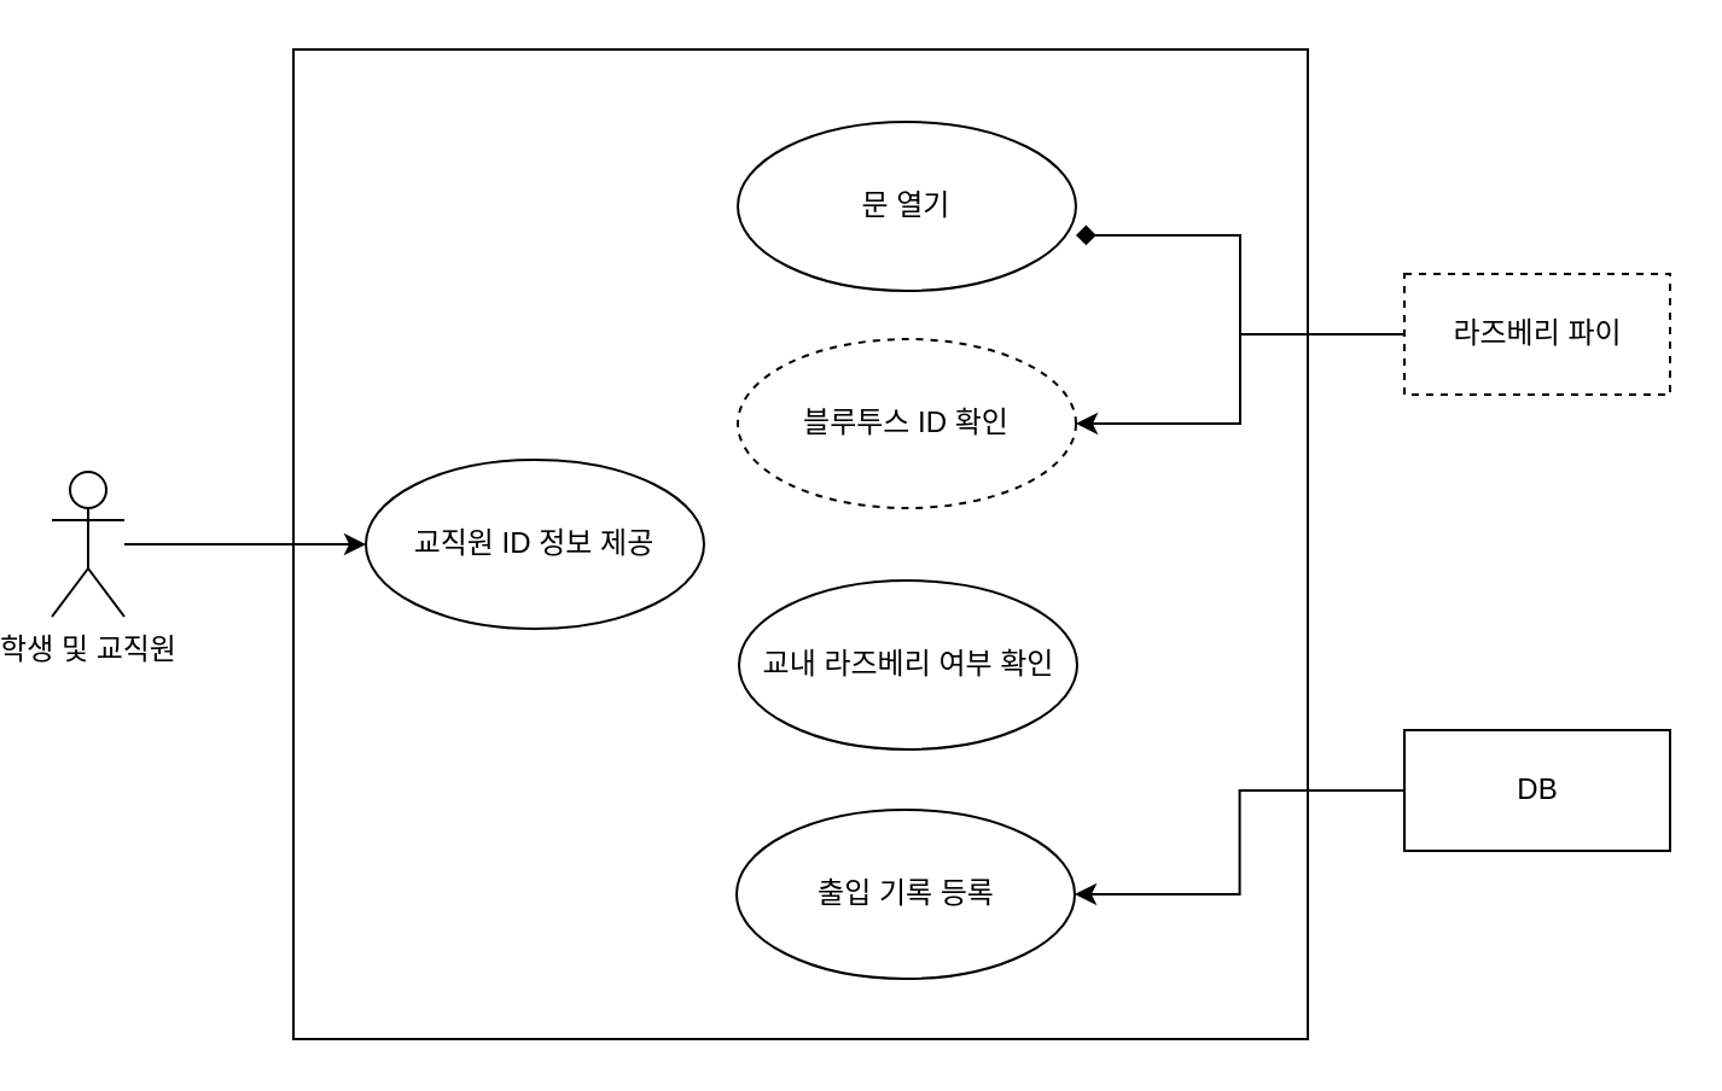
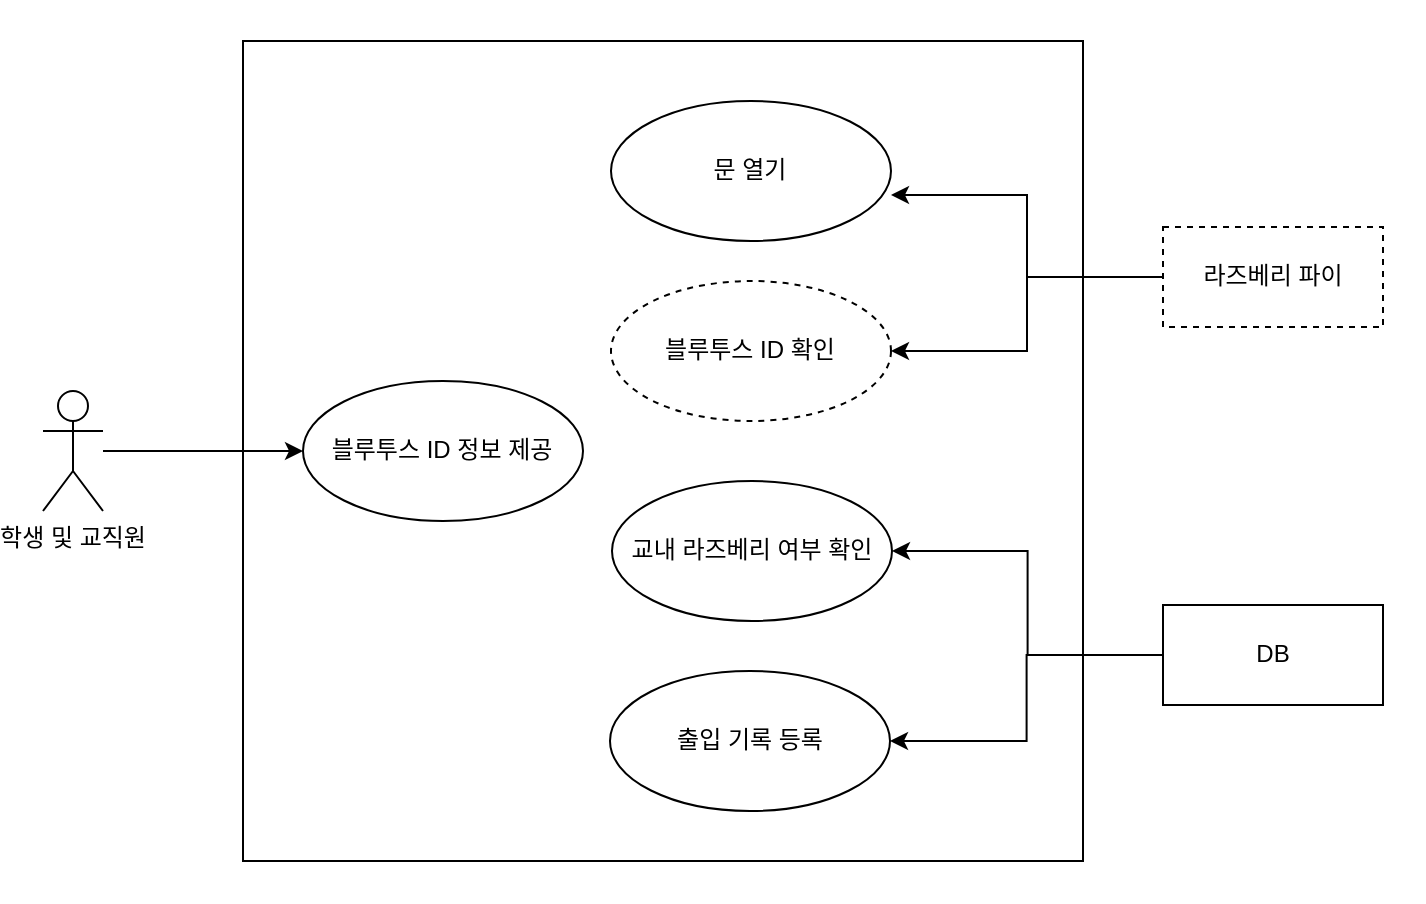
- <mxCell id="11" style="edgeStyle=orthogonalEdgeStyle;rounded=0;orthogonalLoop=1;jettySize=auto;html=1;exitX=0;exitY=0.5;exitDx=0;exitDy=0;entryX=1;entryY=0.671;entryDx=0;entryDy=0;entryPerimeter=0;endArrow=diamond;" edge="1" parent="1" source="12" target="8"><mxGeometry relative="1" as="geometry" /></mxCell>
+ <mxCell id="11" style="edgeStyle=orthogonalEdgeStyle;rounded=0;orthogonalLoop=1;jettySize=auto;html=1;exitX=0;exitY=0.5;exitDx=0;exitDy=0;entryX=1;entryY=0.671;entryDx=0;entryDy=0;entryPerimeter=0;" edge="1" parent="1" source="12" target="8"><mxGeometry relative="1" as="geometry" /></mxCell>
- <mxCell id="15" value="교직원 ID 정보 제공" style="ellipse;whiteSpace=wrap;html=1;" vertex="1" parent="1"><mxGeometry x="150" y="190" width="140" height="70" as="geometry" /></mxCell>
+ <mxCell id="15" value="블루투스 ID 정보 제공" style="ellipse;whiteSpace=wrap;html=1;" vertex="1" parent="1"><mxGeometry x="150" y="190" width="140" height="70" as="geometry" /></mxCell>
+ <mxCell id="6" style="edgeStyle=orthogonalEdgeStyle;rounded=0;orthogonalLoop=1;jettySize=auto;html=1;entryX=1;entryY=0.5;entryDx=0;entryDy=0;" edge="1" parent="1" source="7" target="13"><mxGeometry relative="1" as="geometry" /></mxCell>
